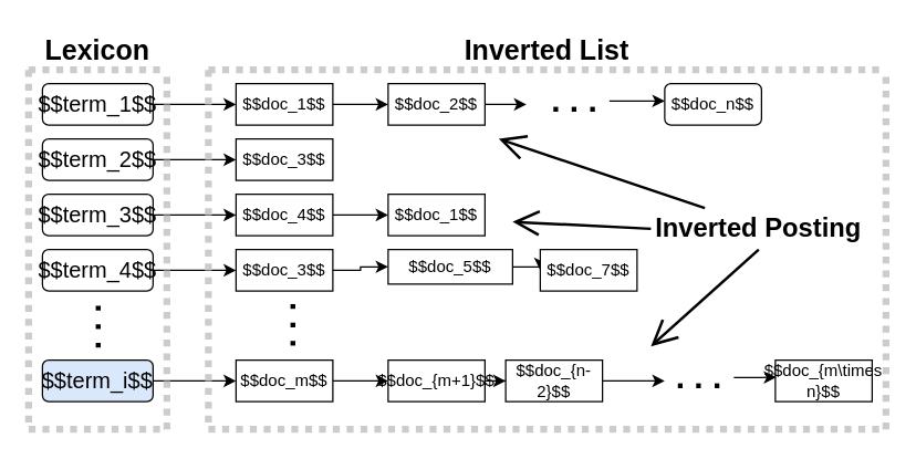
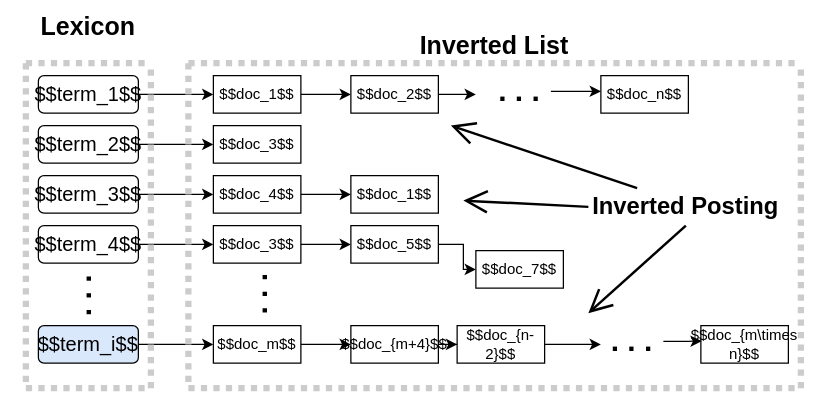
- <mxCell id="43" value="Lexicon" style="text;strokeColor=none;fillColor=none;align=center;verticalAlign=middle;rounded=0;fontStyle=1;fontSize=20;html=1;whiteSpace=wrap;" parent="1" vertex="1"><mxGeometry x="30" y="20" width="80" height="30" as="geometry" /></mxCell>
+ <mxCell id="43" value="Lexicon" style="text;strokeColor=none;fillColor=none;align=center;verticalAlign=middle;rounded=0;fontStyle=1;fontSize=20;html=1;whiteSpace=wrap;" parent="1" vertex="1"><mxGeometry x="30" y="5" width="80" height="30" as="geometry" /></mxCell>
- <mxCell id="16" value="$$doc_n$$" style="html=1;whiteSpace=wrap;rounded=1;" parent="1" vertex="1"><mxGeometry x="480" y="60" width="70" height="30" as="geometry" /></mxCell>
+ <mxCell id="16" value="$$doc_n$$" style="rounded=0;html=1;whiteSpace=wrap;" parent="1" vertex="1"><mxGeometry x="480" y="60" width="70" height="30" as="geometry" /></mxCell>
- <mxCell id="24" value="$$doc_5$$" style="rounded=0;html=1;whiteSpace=wrap;" parent="1" vertex="1"><mxGeometry x="280" y="180" width="90" height="25" as="geometry" /></mxCell>
+ <mxCell id="24" value="$$doc_5$$" style="rounded=0;html=1;whiteSpace=wrap;" parent="1" vertex="1"><mxGeometry x="280" y="180" width="70" height="30" as="geometry" /></mxCell>
- <mxCell id="25" value="$$doc_7$$" style="rounded=0;html=1;whiteSpace=wrap;" parent="1" vertex="1"><mxGeometry x="390" y="180" width="70" height="30" as="geometry" /></mxCell>
+ <mxCell id="25" value="$$doc_7$$" style="rounded=0;html=1;whiteSpace=wrap;" parent="1" vertex="1"><mxGeometry x="380" y="200" width="70" height="30" as="geometry" /></mxCell>
- <mxCell id="29" value="$$doc_{m+1}$$" style="rounded=0;html=1;whiteSpace=wrap;" parent="1" vertex="1"><mxGeometry x="280" y="260" width="70" height="30" as="geometry" /></mxCell>
+ <mxCell id="29" value="$$doc_{m+4}$$" style="rounded=0;html=1;whiteSpace=wrap;" parent="1" vertex="1"><mxGeometry x="280" y="260" width="70" height="30" as="geometry" /></mxCell>
